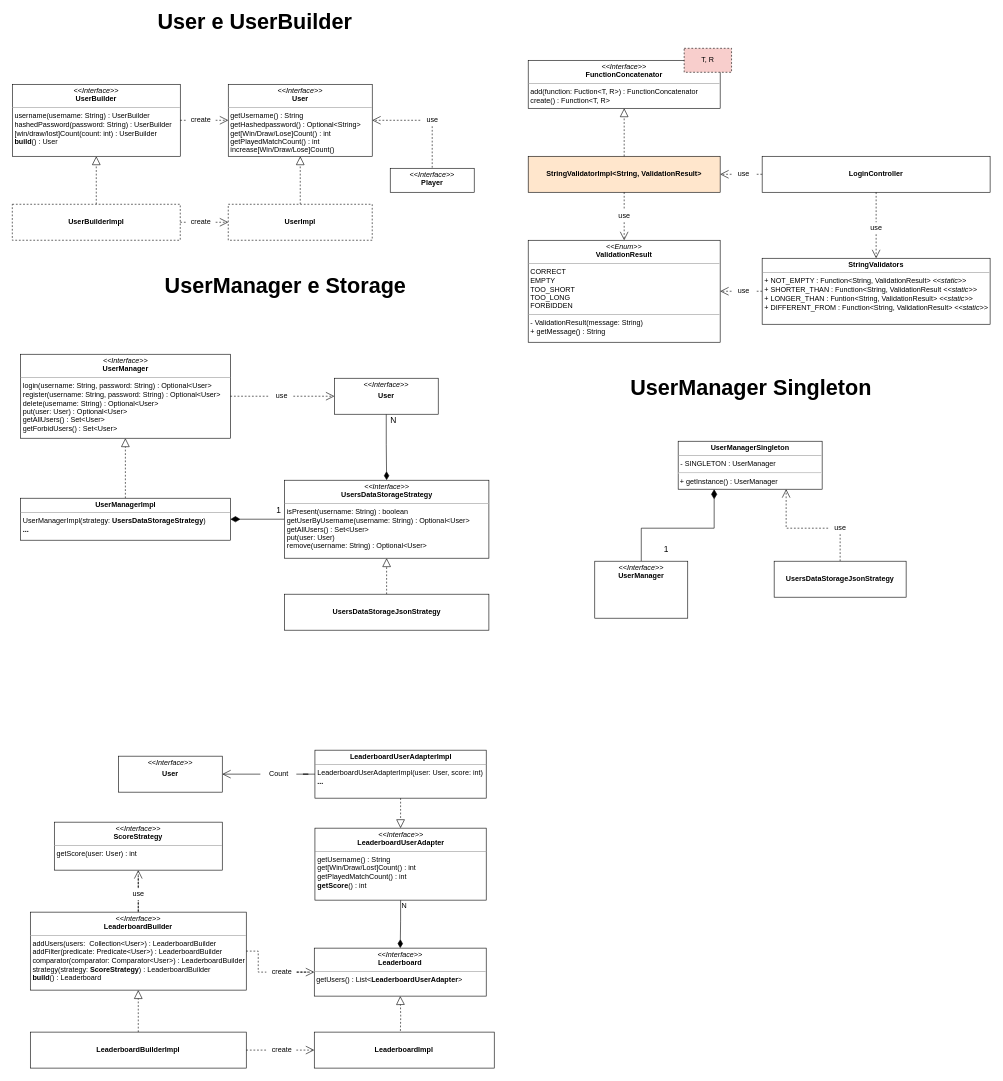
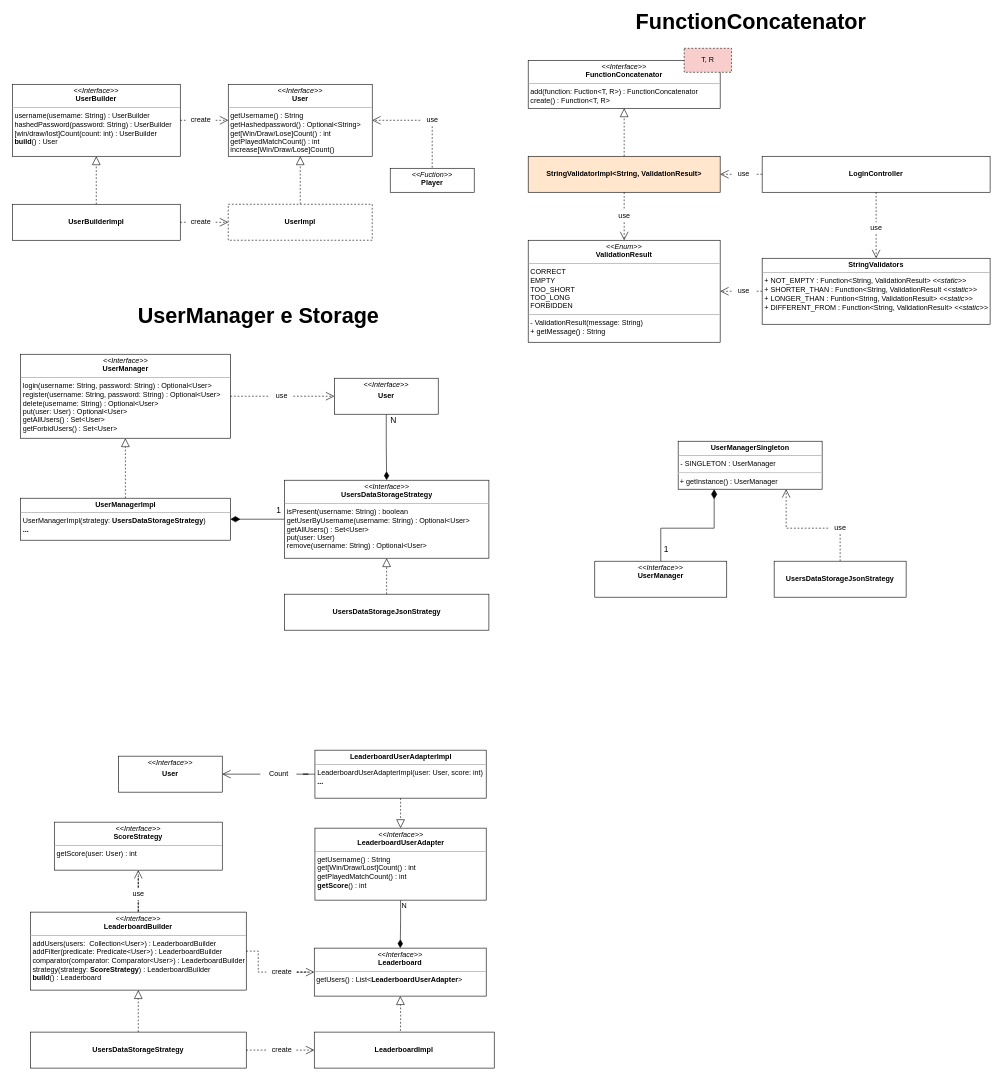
- <mxCell id="11" value="&lt;b&gt;&lt;font style=&quot;font-size: 36px&quot;&gt;User e UserBuilder&lt;/font&gt;&lt;/b&gt;" style="text;html=1;align=center;verticalAlign=middle;resizable=0;points=[];autosize=1;strokeColor=none;" parent="1" vertex="1"><mxGeometry x="254" y="20" width="340" height="30" as="geometry" /></mxCell>
+ <mxCell id="13" value="&lt;b&gt;&lt;font style=&quot;font-size: 36px&quot;&gt;FunctionConcatenator&lt;/font&gt;&lt;/b&gt;" style="text;html=1;align=center;verticalAlign=middle;resizable=0;points=[];autosize=1;strokeColor=none;" parent="1" vertex="1"><mxGeometry x="1051" y="20" width="400" height="30" as="geometry" /></mxCell>
- <mxCell id="10" value="&lt;p style=&quot;margin: 0px ; margin-top: 4px ; text-align: center&quot;&gt;&lt;i&gt;&amp;lt;&amp;lt;Interface&amp;gt;&amp;gt;&lt;/i&gt;&lt;br&gt;&lt;b&gt;Player&lt;/b&gt;&lt;/p&gt;&lt;p style=&quot;margin: 0px ; margin-left: 4px&quot;&gt;&lt;br&gt;&lt;/p&gt;" style="verticalAlign=top;align=left;overflow=fill;fontSize=12;fontFamily=Helvetica;html=1;" parent="1" vertex="1"><mxGeometry x="650" y="280" width="140" height="40" as="geometry" /></mxCell>
+ <mxCell id="10" value="&lt;p style=&quot;margin: 0px ; margin-top: 4px ; text-align: center&quot;&gt;&lt;i&gt;&amp;lt;&amp;lt;Fuction&amp;gt;&amp;gt;&lt;/i&gt;&lt;br&gt;&lt;b&gt;Player&lt;/b&gt;&lt;/p&gt;&lt;p style=&quot;margin: 0px ; margin-left: 4px&quot;&gt;&lt;br&gt;&lt;/p&gt;" style="verticalAlign=top;align=left;overflow=fill;fontSize=12;fontFamily=Helvetica;html=1;" parent="1" vertex="1"><mxGeometry x="650" y="280" width="140" height="40" as="geometry" /></mxCell>
- <mxCell id="9" value="&lt;p style=&quot;margin: 0px ; margin-top: 4px ; text-align: center&quot;&gt;&lt;b&gt;&lt;br&gt;&lt;/b&gt;&lt;/p&gt;&lt;p style=&quot;margin: 0px ; margin-top: 4px ; text-align: center&quot;&gt;&lt;b&gt;UserBuilderImpl&lt;/b&gt;&lt;/p&gt;&lt;p style=&quot;margin: 0px ; margin-left: 4px&quot;&gt;&lt;br&gt;&lt;/p&gt;" style="verticalAlign=top;align=left;overflow=fill;fontSize=12;fontFamily=Helvetica;html=1;dashed=1;" parent="1" vertex="1"><mxGeometry x="20" y="340" width="280" height="60" as="geometry" /></mxCell>
+ <mxCell id="9" value="&lt;p style=&quot;margin: 0px ; margin-top: 4px ; text-align: center&quot;&gt;&lt;b&gt;&lt;br&gt;&lt;/b&gt;&lt;/p&gt;&lt;p style=&quot;margin: 0px ; margin-top: 4px ; text-align: center&quot;&gt;&lt;b&gt;UserBuilderImpl&lt;/b&gt;&lt;/p&gt;&lt;p style=&quot;margin: 0px ; margin-left: 4px&quot;&gt;&lt;br&gt;&lt;/p&gt;" style="verticalAlign=top;align=left;overflow=fill;fontSize=12;fontFamily=Helvetica;html=1;" parent="1" vertex="1"><mxGeometry x="20" y="340" width="280" height="60" as="geometry" /></mxCell>
- <mxCell id="23" value="&lt;b&gt;&lt;font style=&quot;font-size: 36px&quot;&gt;UserManager e Storage&lt;/font&gt;&lt;/b&gt;" style="text;html=1;align=center;verticalAlign=middle;resizable=0;points=[];autosize=1;strokeColor=none;" parent="1" vertex="1"><mxGeometry x="265" y="460" width="420" height="30" as="geometry" /></mxCell>
+ <mxCell id="23" value="&lt;b&gt;&lt;font style=&quot;font-size: 36px&quot;&gt;UserManager e Storage&lt;/font&gt;&lt;/b&gt;" style="text;html=1;align=center;verticalAlign=middle;resizable=0;points=[];autosize=1;strokeColor=none;" parent="1" vertex="1"><mxGeometry x="220" y="510" width="420" height="30" as="geometry" /></mxCell>
- <mxCell id="35" value="&lt;b&gt;&lt;font style=&quot;font-size: 36px&quot;&gt;UserManager Singleton&lt;/font&gt;&lt;/b&gt;" style="text;html=1;align=center;verticalAlign=middle;resizable=0;points=[];autosize=1;strokeColor=none;" parent="1" vertex="1"><mxGeometry x="1041" y="630" width="420" height="30" as="geometry" /></mxCell>
- <mxCell id="38" value="&lt;p style=&quot;margin: 0px ; margin-top: 4px ; text-align: center&quot;&gt;&lt;i&gt;&amp;lt;&amp;lt;Interface&amp;gt;&amp;gt;&lt;/i&gt;&lt;br&gt;&lt;b&gt;UserManager&lt;/b&gt;&lt;/p&gt;&lt;p style=&quot;margin: 0px ; margin-left: 4px&quot;&gt;&lt;br&gt;&lt;/p&gt;" style="verticalAlign=top;align=left;overflow=fill;fontSize=12;fontFamily=Helvetica;html=1;" parent="1" vertex="1"><mxGeometry x="991" y="935" width="155" height="95" as="geometry" /></mxCell>
+ <mxCell id="38" value="&lt;p style=&quot;margin: 0px ; margin-top: 4px ; text-align: center&quot;&gt;&lt;i&gt;&amp;lt;&amp;lt;Interface&amp;gt;&amp;gt;&lt;/i&gt;&lt;br&gt;&lt;b&gt;UserManager&lt;/b&gt;&lt;/p&gt;&lt;p style=&quot;margin: 0px ; margin-left: 4px&quot;&gt;&lt;br&gt;&lt;/p&gt;" style="verticalAlign=top;align=left;overflow=fill;fontSize=12;fontFamily=Helvetica;html=1;" parent="1" vertex="1"><mxGeometry x="991" y="935" width="220" height="60" as="geometry" /></mxCell>
- <mxCell id="54" value="&lt;p style=&quot;margin: 0px ; margin-top: 4px ; text-align: center&quot;&gt;&lt;b&gt;&lt;br&gt;&lt;/b&gt;&lt;/p&gt;&lt;p style=&quot;margin: 0px ; margin-top: 4px ; text-align: center&quot;&gt;&lt;b&gt;LeaderboardBuilderImpl&lt;/b&gt;&lt;/p&gt;&lt;p style=&quot;margin: 0px ; margin-top: 4px ; text-align: center&quot;&gt;&lt;b&gt;&lt;br&gt;&lt;/b&gt;&lt;/p&gt;" style="verticalAlign=top;align=left;overflow=fill;fontSize=12;fontFamily=Helvetica;html=1;" parent="1" vertex="1"><mxGeometry x="50" y="1720" width="360" height="60" as="geometry" /></mxCell>
+ <mxCell id="54" value="&lt;p style=&quot;margin: 0px ; margin-top: 4px ; text-align: center&quot;&gt;&lt;b&gt;&lt;br&gt;&lt;/b&gt;&lt;/p&gt;&lt;p style=&quot;margin: 0px ; margin-top: 4px ; text-align: center&quot;&gt;&lt;b&gt;UsersDataStorageStrategy&lt;/b&gt;&lt;/p&gt;&lt;p style=&quot;margin: 0px ; margin-top: 4px ; text-align: center&quot;&gt;&lt;b&gt;&lt;br&gt;&lt;/b&gt;&lt;/p&gt;" style="verticalAlign=top;align=left;overflow=fill;fontSize=12;fontFamily=Helvetica;html=1;" parent="1" vertex="1"><mxGeometry x="50" y="1720" width="360" height="60" as="geometry" /></mxCell>
